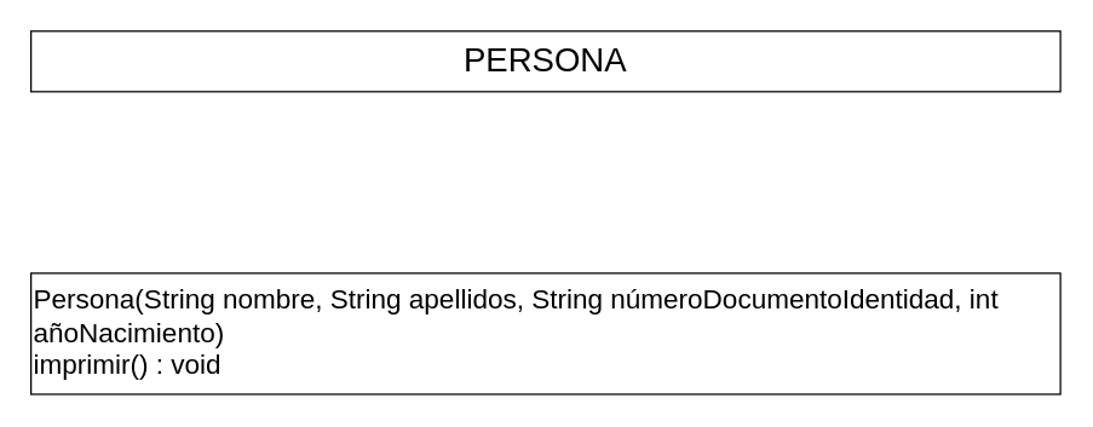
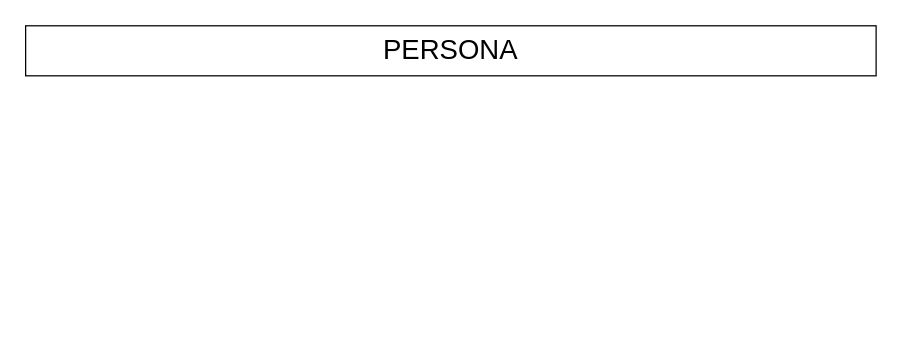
- <mxCell id="3" value="&lt;font style=&quot;font-size: 18px;&quot;&gt;Persona(String nombre, String apellidos, String númeroDocumentoIdentidad, int añoNacimiento)&lt;br&gt;imprimir() : void&lt;/font&gt;" style="rounded=0;whiteSpace=wrap;html=1;align=left;" vertex="1" parent="1"><mxGeometry x="20" y="180" width="680" height="80" as="geometry" /></mxCell>
